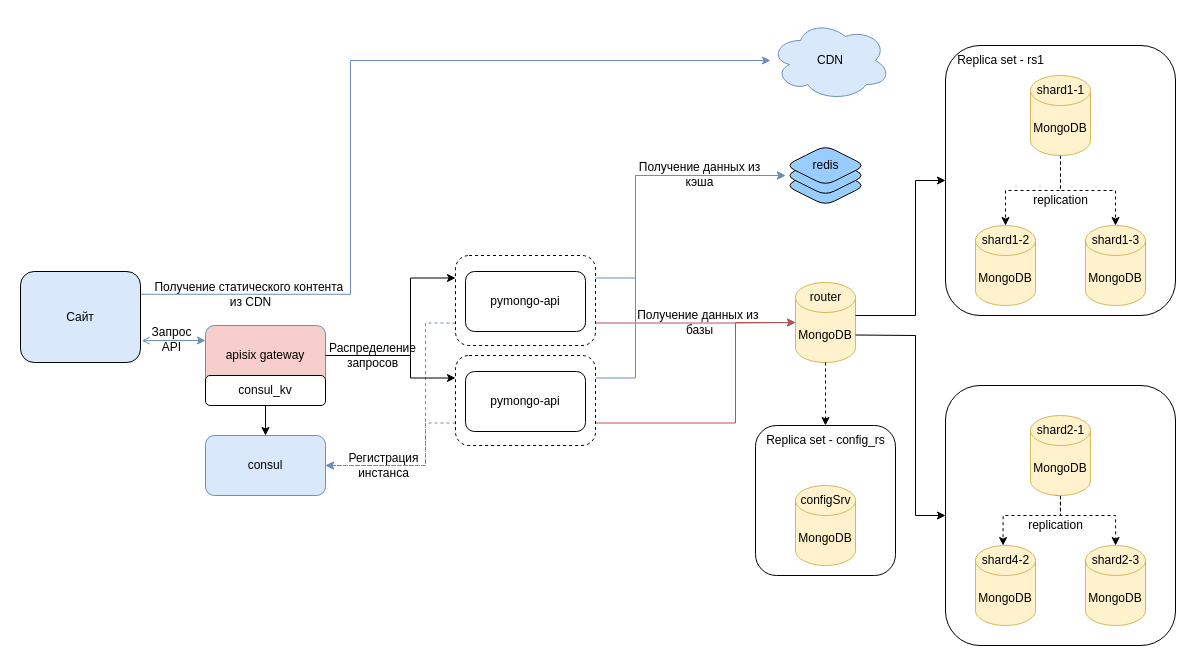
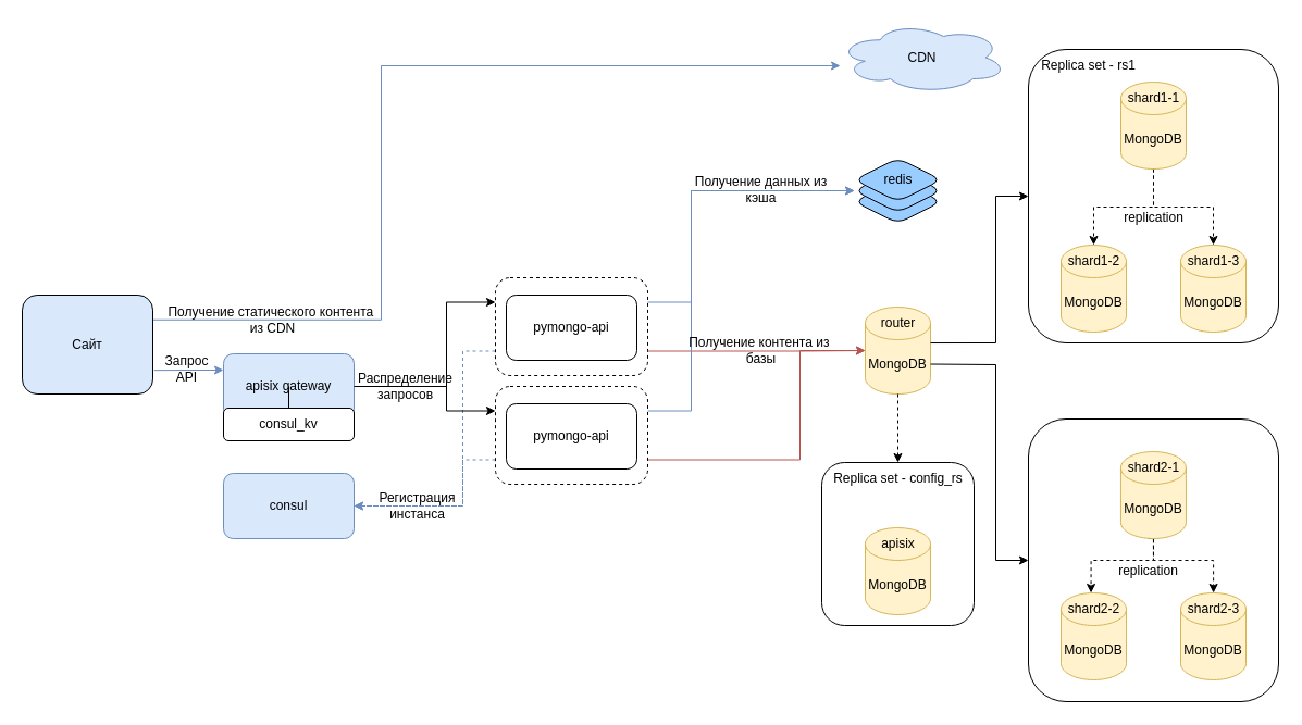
- <mxCell id="62" value="CDN" style="ellipse;shape=cloud;whiteSpace=wrap;html=1;fillColor=#dae8fc;strokeColor=#6c8ebf;" vertex="1" parent="1"><mxGeometry x="770" y="20" width="120" height="80" as="geometry" /></mxCell>
+ <mxCell id="62" value="CDN" style="ellipse;shape=cloud;whiteSpace=wrap;html=1;fillColor=#dae8fc;strokeColor=#6c8ebf;" vertex="1" parent="1"><mxGeometry x="770" y="20" width="155" height="65" as="geometry" /></mxCell>
- <mxCell id="66" value="Получение данных из&amp;nbsp;&lt;div&gt;базы&lt;/div&gt;" style="text;html=1;align=center;verticalAlign=middle;resizable=0;points=[];autosize=1;strokeColor=none;fillColor=none;" vertex="1" parent="1"><mxGeometry x="624" y="302" width="150" height="40" as="geometry" /></mxCell>
+ <mxCell id="66" value="Получение контента из&amp;nbsp;&lt;div&gt;базы&lt;/div&gt;" style="text;html=1;align=center;verticalAlign=middle;resizable=0;points=[];autosize=1;strokeColor=none;fillColor=none;" vertex="1" parent="1"><mxGeometry x="624" y="302" width="150" height="40" as="geometry" /></mxCell>
- <mxCell id="46" style="edgeStyle=orthogonalEdgeStyle;rounded=0;orthogonalLoop=1;jettySize=auto;html=1;endArrow=open;endFill=0;startArrow=classic;startFill=1;exitX=0;exitY=0.25;exitDx=0;exitDy=0;fillColor=#dae8fc;strokeColor=#6c8ebf;entryX=1.01;entryY=0.76;entryDx=0;entryDy=0;entryPerimeter=0;" edge="1" parent="1" source="47" target="63"><mxGeometry relative="1" as="geometry"><mxPoint x="170" y="340" as="targetPoint" /></mxGeometry></mxCell>
+ <mxCell id="46" style="edgeStyle=orthogonalEdgeStyle;rounded=0;orthogonalLoop=1;jettySize=auto;html=1;endArrow=none;endFill=0;startArrow=classic;startFill=1;exitX=0;exitY=0.25;exitDx=0;exitDy=0;fillColor=#dae8fc;strokeColor=#6c8ebf;entryX=1.01;entryY=0.76;entryDx=0;entryDy=0;entryPerimeter=0;" edge="1" parent="1" source="47" target="63"><mxGeometry relative="1" as="geometry"><mxPoint x="170" y="340" as="targetPoint" /></mxGeometry></mxCell>
- <mxCell id="47" value="apisix gateway" style="rounded=1;whiteSpace=wrap;html=1;fillColor=#f8cecc;strokeColor=#6c8ebf;" vertex="1" parent="1"><mxGeometry x="205" y="325" width="120" height="60" as="geometry" /></mxCell>
+ <mxCell id="47" value="apisix gateway" style="rounded=1;whiteSpace=wrap;html=1;fillColor=#dae8fc;strokeColor=#6c8ebf;" vertex="1" parent="1"><mxGeometry x="205" y="325" width="120" height="60" as="geometry" /></mxCell>
- <mxCell id="49" style="edgeStyle=orthogonalEdgeStyle;rounded=0;orthogonalLoop=1;jettySize=auto;html=1;" edge="1" parent="1" source="50" target="48"><mxGeometry relative="1" as="geometry" /></mxCell>
+ <mxCell id="49" style="edgeStyle=orthogonalEdgeStyle;rounded=0;orthogonalLoop=1;jettySize=auto;html=1;" edge="1" parent="1" source="50" target="47"><mxGeometry relative="1" as="geometry" /></mxCell>
- <mxCell id="13" value="configSrv" style="text;html=1;align=center;verticalAlign=middle;resizable=0;points=[];autosize=1;strokeColor=none;fillColor=none;" vertex="1" parent="1"><mxGeometry x="790" y="485" width="70" height="30" as="geometry" /></mxCell>
+ <mxCell id="13" value="apisix" style="text;html=1;align=center;verticalAlign=middle;resizable=0;points=[];autosize=1;strokeColor=none;fillColor=none;" vertex="1" parent="1"><mxGeometry x="790" y="485" width="70" height="30" as="geometry" /></mxCell>
- <mxCell id="25" value="shard4-2" style="text;html=1;align=center;verticalAlign=middle;resizable=0;points=[];autosize=1;strokeColor=none;fillColor=none;" vertex="1" parent="23"><mxGeometry width="70" height="30" as="geometry" /></mxCell>
+ <mxCell id="25" value="shard2-2" style="text;html=1;align=center;verticalAlign=middle;resizable=0;points=[];autosize=1;strokeColor=none;fillColor=none;" vertex="1" parent="23"><mxGeometry width="70" height="30" as="geometry" /></mxCell>
